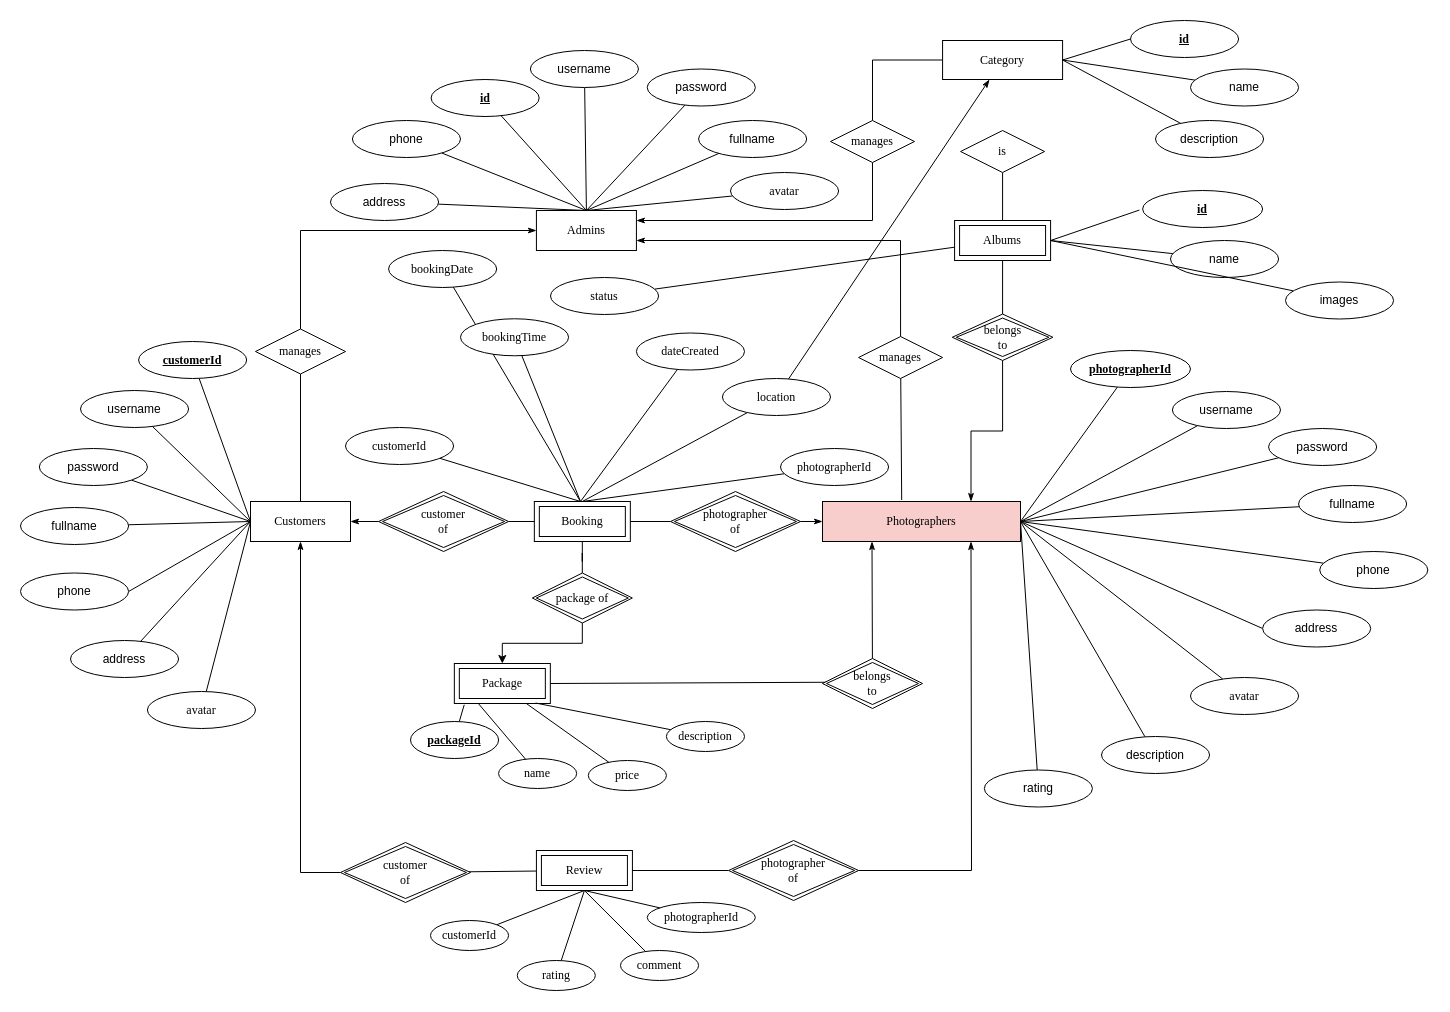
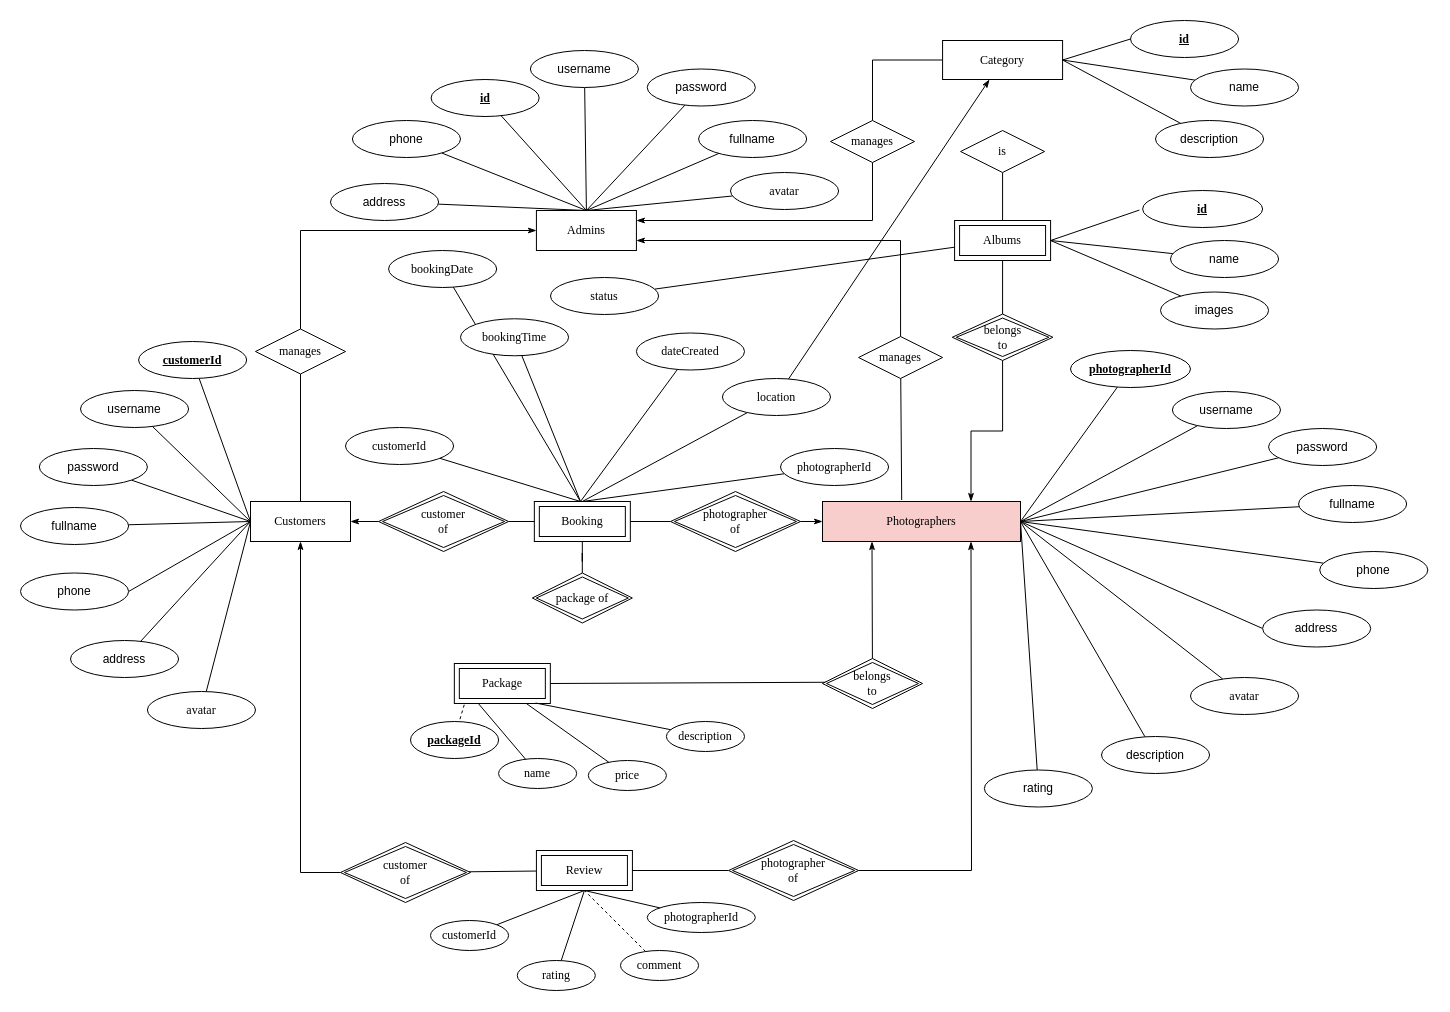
- <mxCell id="105" value="images" style="ellipse;whiteSpace=wrap;html=1;" parent="1" vertex="1"><mxGeometry x="1285" y="281.5" width="108.08" height="37" as="geometry" /></mxCell>
+ <mxCell id="105" value="images" style="ellipse;whiteSpace=wrap;html=1;" parent="1" vertex="1"><mxGeometry x="1160" y="291.5" width="108.08" height="37" as="geometry" /></mxCell>
- <mxCell id="10" style="edgeStyle=orthogonalEdgeStyle;rounded=0;orthogonalLoop=1;jettySize=auto;html=1;entryX=0.5;entryY=1;entryDx=0;entryDy=0;startArrow=classic;startFill=1;endArrow=none;endFill=0;" edge="1" parent="1" source="11" target="130"><mxGeometry relative="1" as="geometry" /></mxCell>
- <mxCell id="9" value="" style="rounded=0;orthogonalLoop=1;jettySize=auto;html=1;startArrow=none;startFill=0;endArrow=none;endFill=0;fontFamily=Tahoma;exitX=0.103;exitY=1.032;exitDx=0;exitDy=0;exitPerimeter=0;" parent="1" source="11" target="15" edge="1"><mxGeometry relative="1" as="geometry" /></mxCell>
+ <mxCell id="9" value="" style="rounded=0;orthogonalLoop=1;jettySize=auto;html=1;startArrow=none;startFill=0;endArrow=none;endFill=0;fontFamily=Tahoma;exitX=0.103;exitY=1.032;exitDx=0;exitDy=0;exitPerimeter=0;dashed=1;" parent="1" source="11" target="15" edge="1"><mxGeometry relative="1" as="geometry" /></mxCell>
- <mxCell id="67" style="edgeStyle=none;rounded=0;orthogonalLoop=1;jettySize=auto;html=1;entryX=0.5;entryY=1;entryDx=0;entryDy=0;startArrow=none;startFill=0;endArrow=none;endFill=0;fontFamily=Tahoma;" parent="1" source="68" target="63" edge="1"><mxGeometry relative="1" as="geometry" /></mxCell>
+ <mxCell id="67" style="edgeStyle=none;rounded=0;orthogonalLoop=1;jettySize=auto;html=1;entryX=0.5;entryY=1;entryDx=0;entryDy=0;startArrow=none;startFill=0;endArrow=none;endFill=0;fontFamily=Tahoma;dashed=1;" parent="1" source="68" target="63" edge="1"><mxGeometry relative="1" as="geometry" /></mxCell>
